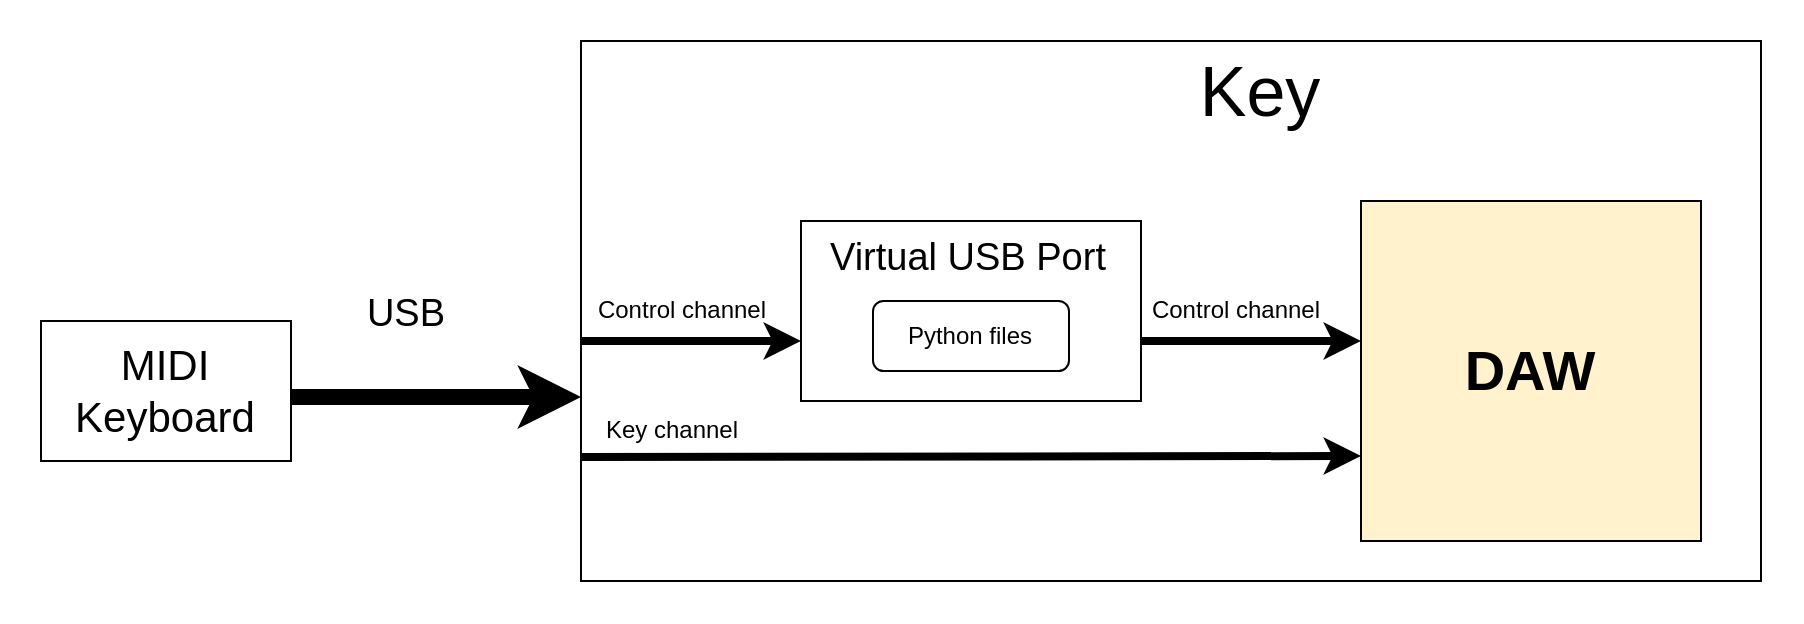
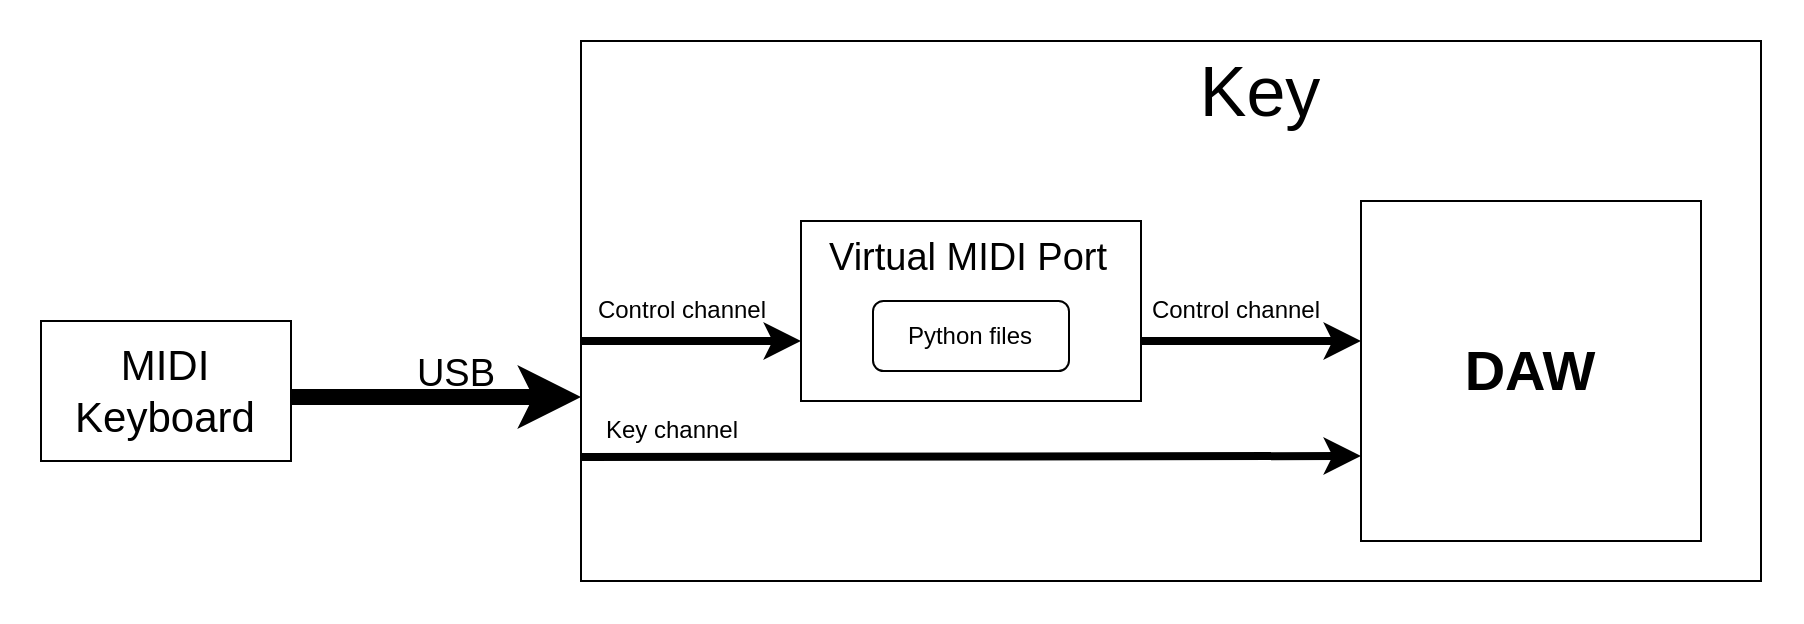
- <mxCell id="11" value="&lt;font style=&quot;font-size: 19px&quot;&gt;Virtual USB Port&lt;/font&gt;" style="text;html=1;strokeColor=none;fillColor=none;align=center;verticalAlign=middle;whiteSpace=wrap;rounded=0;fontSize=28;" vertex="1" parent="1"><mxGeometry x="402" y="110" width="164" height="30" as="geometry" /></mxCell>
+ <mxCell id="11" value="&lt;font style=&quot;font-size: 19px&quot;&gt;Virtual MIDI Port&lt;/font&gt;" style="text;html=1;strokeColor=none;fillColor=none;align=center;verticalAlign=middle;whiteSpace=wrap;rounded=0;fontSize=28;" vertex="1" parent="1"><mxGeometry x="402" y="110" width="164" height="30" as="geometry" /></mxCell>
- <mxCell id="16" value="&lt;font style=&quot;font-size: 19px&quot;&gt;USB&lt;/font&gt;" style="text;html=1;strokeColor=none;fillColor=none;align=center;verticalAlign=middle;whiteSpace=wrap;rounded=0;fontSize=21;" vertex="1" parent="1"><mxGeometry x="173" y="140" width="60" height="30" as="geometry" /></mxCell>
+ <mxCell id="16" value="&lt;font style=&quot;font-size: 19px&quot;&gt;USB&lt;/font&gt;" style="text;html=1;strokeColor=none;fillColor=none;align=center;verticalAlign=middle;whiteSpace=wrap;rounded=0;fontSize=21;" vertex="1" parent="1"><mxGeometry x="198" y="170" width="60" height="30" as="geometry" /></mxCell>
- <mxCell id="6" value="&lt;font style=&quot;font-size: 28px&quot;&gt;&lt;b&gt;DAW&lt;/b&gt;&lt;/font&gt;" style="rounded=0;whiteSpace=wrap;html=1;fillColor=#fff2cc;" vertex="1" parent="1"><mxGeometry x="680" y="100" width="170" height="170" as="geometry" /></mxCell>
+ <mxCell id="6" value="&lt;font style=&quot;font-size: 28px&quot;&gt;&lt;b&gt;DAW&lt;/b&gt;&lt;/font&gt;" style="rounded=0;whiteSpace=wrap;html=1;" vertex="1" parent="1"><mxGeometry x="680" y="100" width="170" height="170" as="geometry" /></mxCell>
